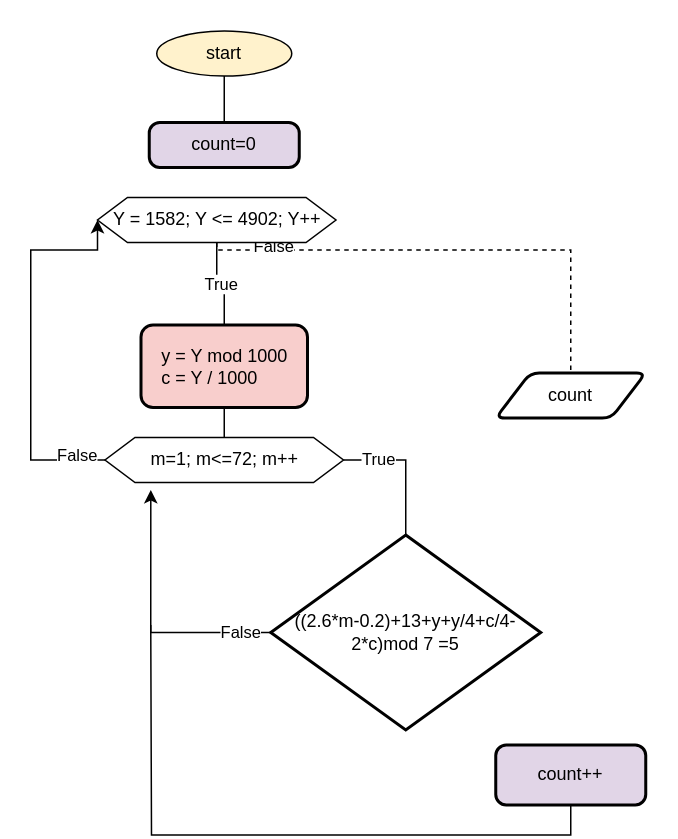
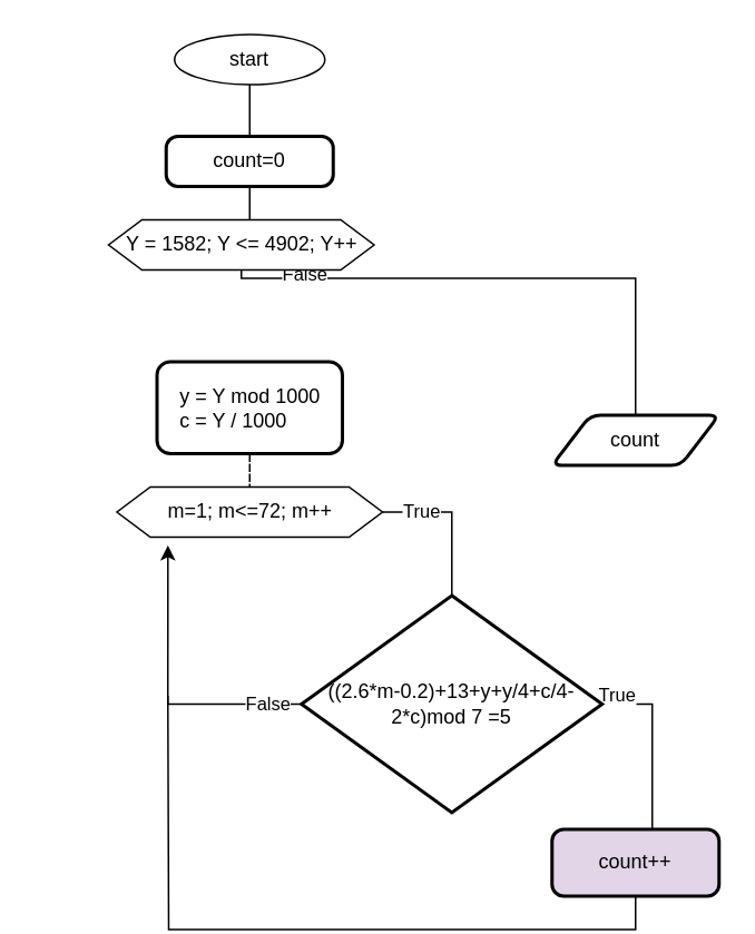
- <mxCell id="3" value="start" style="ellipse;whiteSpace=wrap;html=1;fillColor=#fff2cc;" parent="1" vertex="1"><mxGeometry x="104" y="20" width="90" height="30" as="geometry" /></mxCell>
+ <mxCell id="3" value="start" style="ellipse;whiteSpace=wrap;html=1;" parent="1" vertex="1"><mxGeometry x="104" y="20" width="90" height="30" as="geometry" /></mxCell>
- <mxCell id="13" value="count=0" style="rounded=1;whiteSpace=wrap;html=1;absoluteArcSize=1;arcSize=14;strokeWidth=2;fillColor=#e1d5e7;" parent="1" vertex="1"><mxGeometry x="99" y="81" width="100" height="30" as="geometry" /></mxCell>
+ <mxCell id="13" value="count=0" style="rounded=1;whiteSpace=wrap;html=1;absoluteArcSize=1;arcSize=14;strokeWidth=2;" parent="1" vertex="1"><mxGeometry x="99" y="81" width="100" height="30" as="geometry" /></mxCell>
+ <mxCell id="12" style="edgeStyle=orthogonalEdgeStyle;rounded=0;orthogonalLoop=1;jettySize=auto;html=1;endArrow=none;endFill=0;" parent="1" source="13" target="7" edge="1"><mxGeometry relative="1" as="geometry"><Array as="points"><mxPoint x="149" y="141" /><mxPoint x="149" y="141" /></Array></mxGeometry></mxCell>
- <mxCell id="4" style="edgeStyle=orthogonalEdgeStyle;rounded=0;orthogonalLoop=1;jettySize=auto;html=1;endArrow=none;endFill=0;dashed=1;" parent="1" source="7" target="9" edge="1"><mxGeometry relative="1" as="geometry"><Array as="points"><mxPoint x="380" y="166" /></Array></mxGeometry></mxCell>
+ <mxCell id="4" style="edgeStyle=orthogonalEdgeStyle;rounded=0;orthogonalLoop=1;jettySize=auto;html=1;endArrow=none;endFill=0;" parent="1" source="7" target="9" edge="1"><mxGeometry relative="1" as="geometry"><Array as="points"><mxPoint x="380" y="166" /></Array></mxGeometry></mxCell>
- <mxCell id="6" value="True" style="edgeStyle=orthogonalEdgeStyle;rounded=0;orthogonalLoop=1;jettySize=auto;html=1;entryX=0.5;entryY=0;entryDx=0;entryDy=0;endArrow=none;endFill=0;" parent="1" source="7" target="11" edge="1"><mxGeometry relative="1" as="geometry" /></mxCell>
- <mxCell id="16" style="edgeStyle=orthogonalEdgeStyle;rounded=0;orthogonalLoop=1;jettySize=auto;html=1;entryX=0;entryY=0.5;entryDx=0;entryDy=0;endArrow=classic;endFill=1;" parent="1" source="18" target="7" edge="1"><mxGeometry relative="1" as="geometry"><Array as="points"><mxPoint x="20" y="306" /><mxPoint x="20" y="166" /></Array></mxGeometry></mxCell>
- <mxCell id="17" value="False" style="edgeLabel;html=1;align=center;verticalAlign=middle;resizable=0;points=[];" parent="16" vertex="1" connectable="0"><mxGeometry x="-0.368" y="-2" relative="1" as="geometry"><mxPoint x="28" y="27" as="offset" /></mxGeometry></mxCell>
- <mxCell id="11" value="&lt;div&gt;&lt;font face=&quot;helvetica&quot;&gt;y = Y mod 1000&lt;/font&gt;&lt;/div&gt;&lt;div&gt;&lt;span style=&quot;font-family: &amp;#34;helvetica&amp;#34;&quot;&gt;c = Y / 1000&amp;nbsp; &amp;nbsp; &amp;nbsp;&amp;nbsp;&lt;/span&gt;&lt;/div&gt;" style="rounded=1;whiteSpace=wrap;html=1;absoluteArcSize=1;arcSize=16;strokeWidth=2;align=center;verticalAlign=middle;fillColor=#f8cecc;" parent="1" vertex="1"><mxGeometry x="93.5" y="216" width="111" height="55" as="geometry" /></mxCell>
+ <mxCell id="11" value="&lt;div&gt;&lt;font face=&quot;helvetica&quot;&gt;y = Y mod 1000&lt;/font&gt;&lt;/div&gt;&lt;div&gt;&lt;span style=&quot;font-family: &amp;#34;helvetica&amp;#34;&quot;&gt;c = Y / 1000&amp;nbsp; &amp;nbsp; &amp;nbsp;&amp;nbsp;&lt;/span&gt;&lt;/div&gt;" style="rounded=1;whiteSpace=wrap;html=1;absoluteArcSize=1;arcSize=16;strokeWidth=2;align=center;verticalAlign=middle;" parent="1" vertex="1"><mxGeometry x="93.5" y="216" width="111" height="55" as="geometry" /></mxCell>
- <mxCell id="10" style="edgeStyle=orthogonalEdgeStyle;rounded=0;orthogonalLoop=1;jettySize=auto;html=1;exitX=0.5;exitY=1;exitDx=0;exitDy=0;endArrow=none;endFill=0;" parent="1" source="11" target="18" edge="1"><mxGeometry relative="1" as="geometry" /></mxCell>
+ <mxCell id="10" style="edgeStyle=orthogonalEdgeStyle;rounded=0;orthogonalLoop=1;jettySize=auto;html=1;exitX=0.5;exitY=1;exitDx=0;exitDy=0;endArrow=none;endFill=0;dashed=1;" parent="1" source="11" target="18" edge="1"><mxGeometry relative="1" as="geometry" /></mxCell>
+ <mxCell id="19" value="True" style="edgeStyle=orthogonalEdgeStyle;rounded=0;orthogonalLoop=1;jettySize=auto;html=1;exitX=1;exitY=0.5;exitDx=0;exitDy=0;exitPerimeter=0;entryX=1;entryY=0.75;entryDx=0;entryDy=0;endArrow=none;endFill=0;" parent="1" source="21" target="23" edge="1"><mxGeometry x="-0.899" y="5" relative="1" as="geometry"><Array as="points"><mxPoint x="390" y="421" /><mxPoint x="390" y="526" /></Array><mxPoint as="offset" /></mxGeometry></mxCell>
